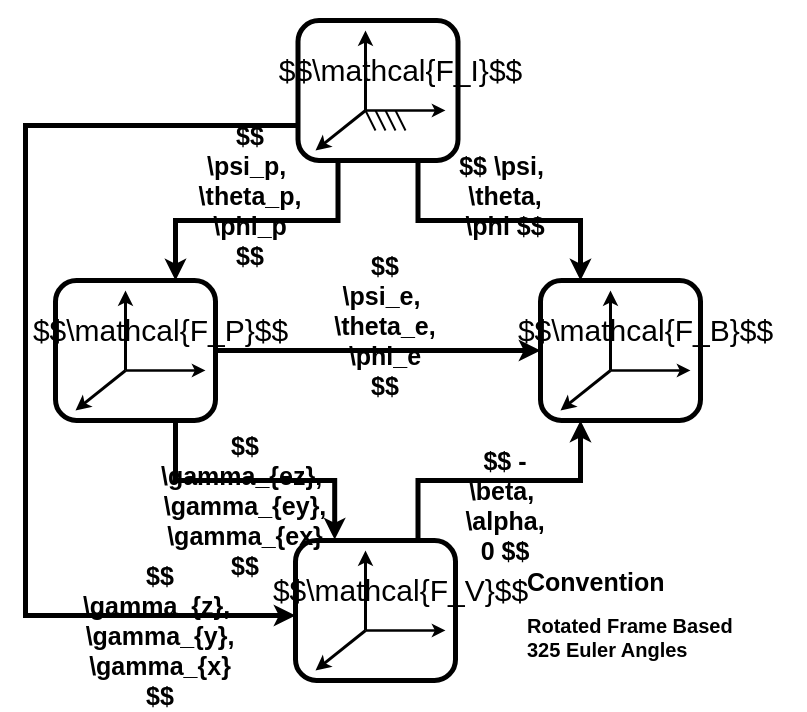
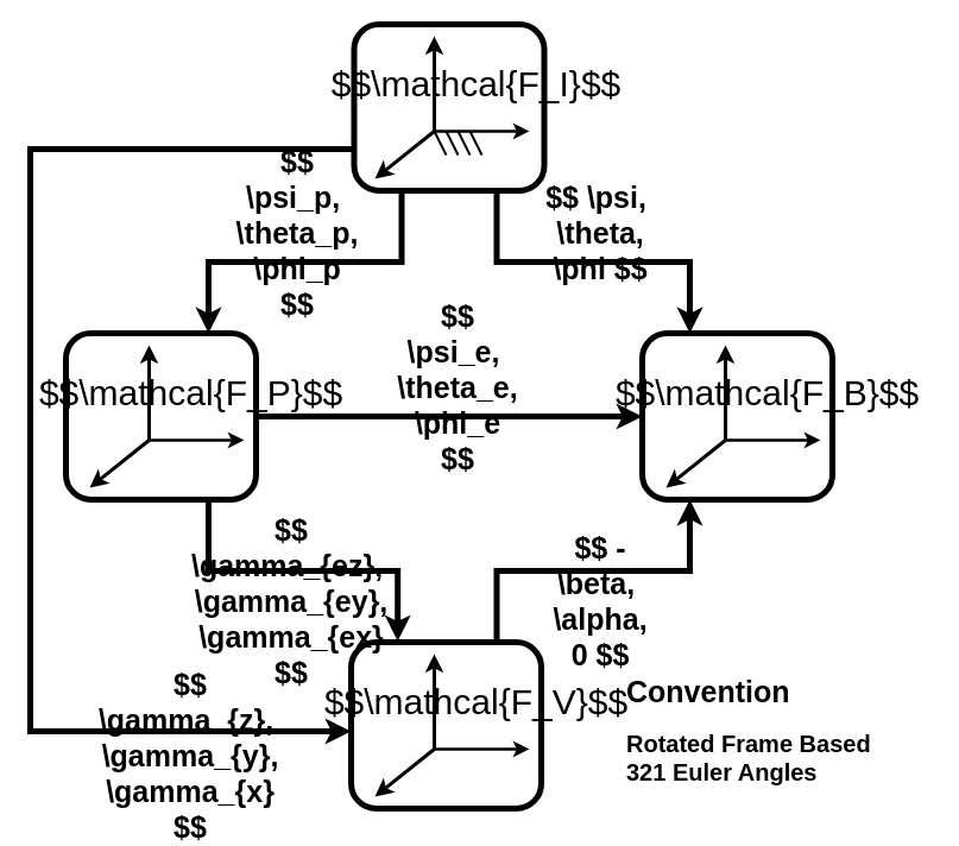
- <mxCell id="41" value="&lt;h1 style=&quot;margin-top: 0px;&quot;&gt;&lt;font style=&quot;font-size: 25px;&quot;&gt;Convention&lt;/font&gt;&lt;/h1&gt;&lt;p&gt;&lt;font style=&quot;font-size: 20px;&quot;&gt;&lt;b&gt;Rotated Frame Based 325 Euler Angles&lt;/b&gt;&lt;/font&gt;&lt;/p&gt;" style="text;html=1;whiteSpace=wrap;overflow=hidden;rounded=0;" parent="1" vertex="1"><mxGeometry x="525" y="560" width="240" height="120" as="geometry" /></mxCell>
+ <mxCell id="41" value="&lt;h1 style=&quot;margin-top: 0px;&quot;&gt;&lt;font style=&quot;font-size: 25px;&quot;&gt;Convention&lt;/font&gt;&lt;/h1&gt;&lt;p&gt;&lt;font style=&quot;font-size: 20px;&quot;&gt;&lt;b&gt;Rotated Frame Based 321 Euler Angles&lt;/b&gt;&lt;/font&gt;&lt;/p&gt;" style="text;html=1;whiteSpace=wrap;overflow=hidden;rounded=0;" parent="1" vertex="1"><mxGeometry x="525" y="560" width="240" height="120" as="geometry" /></mxCell>
